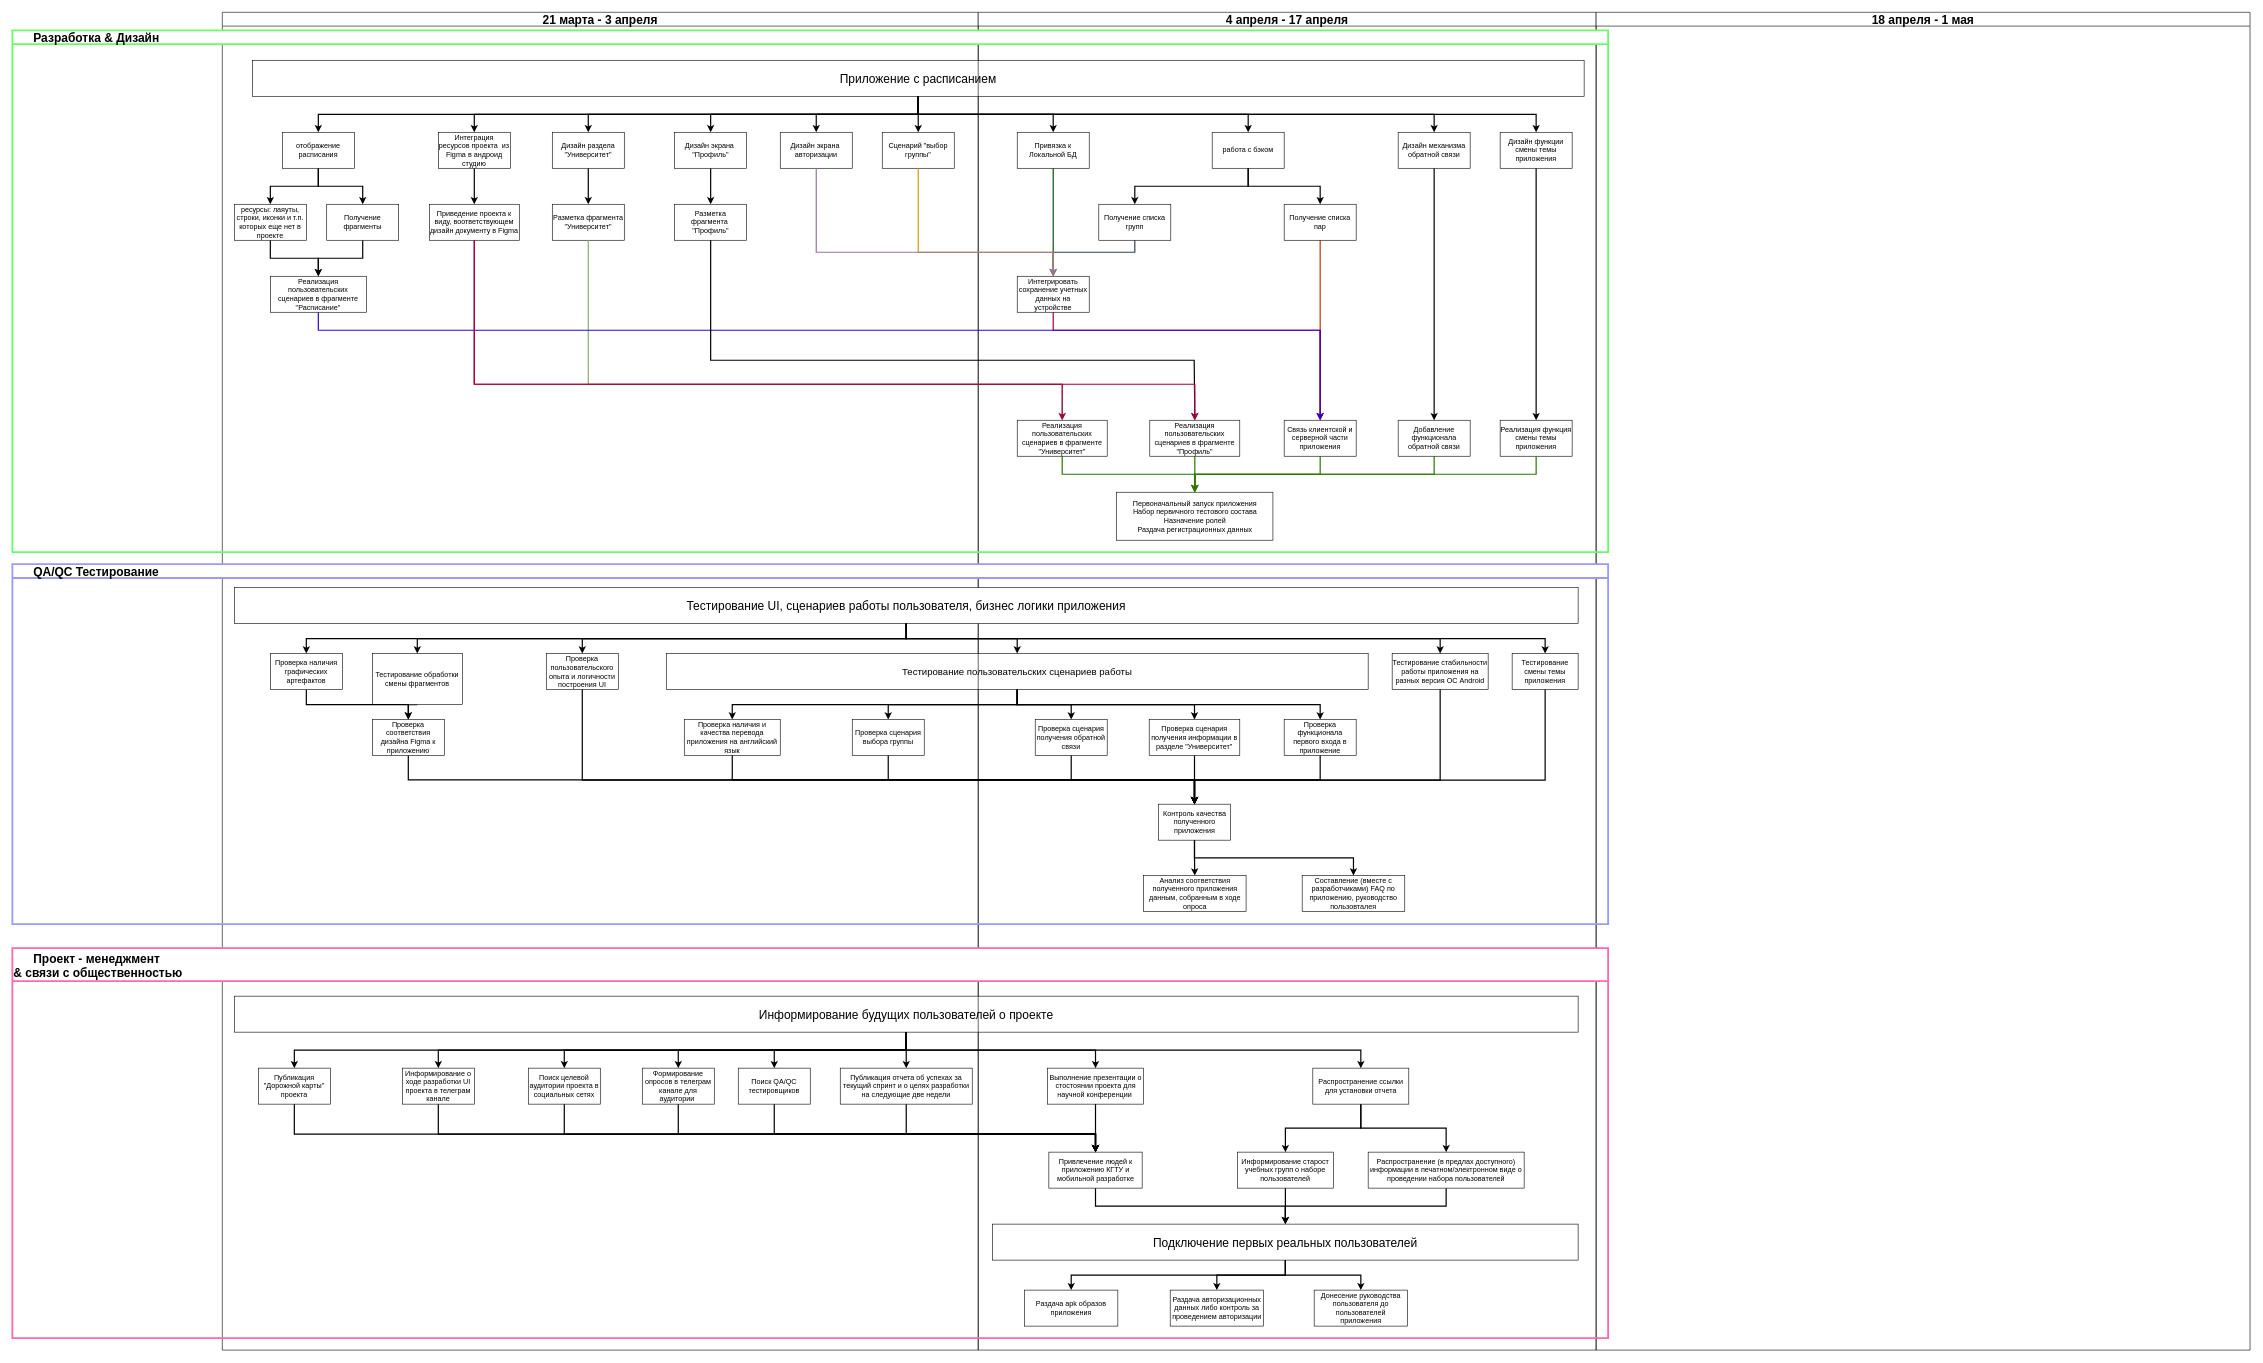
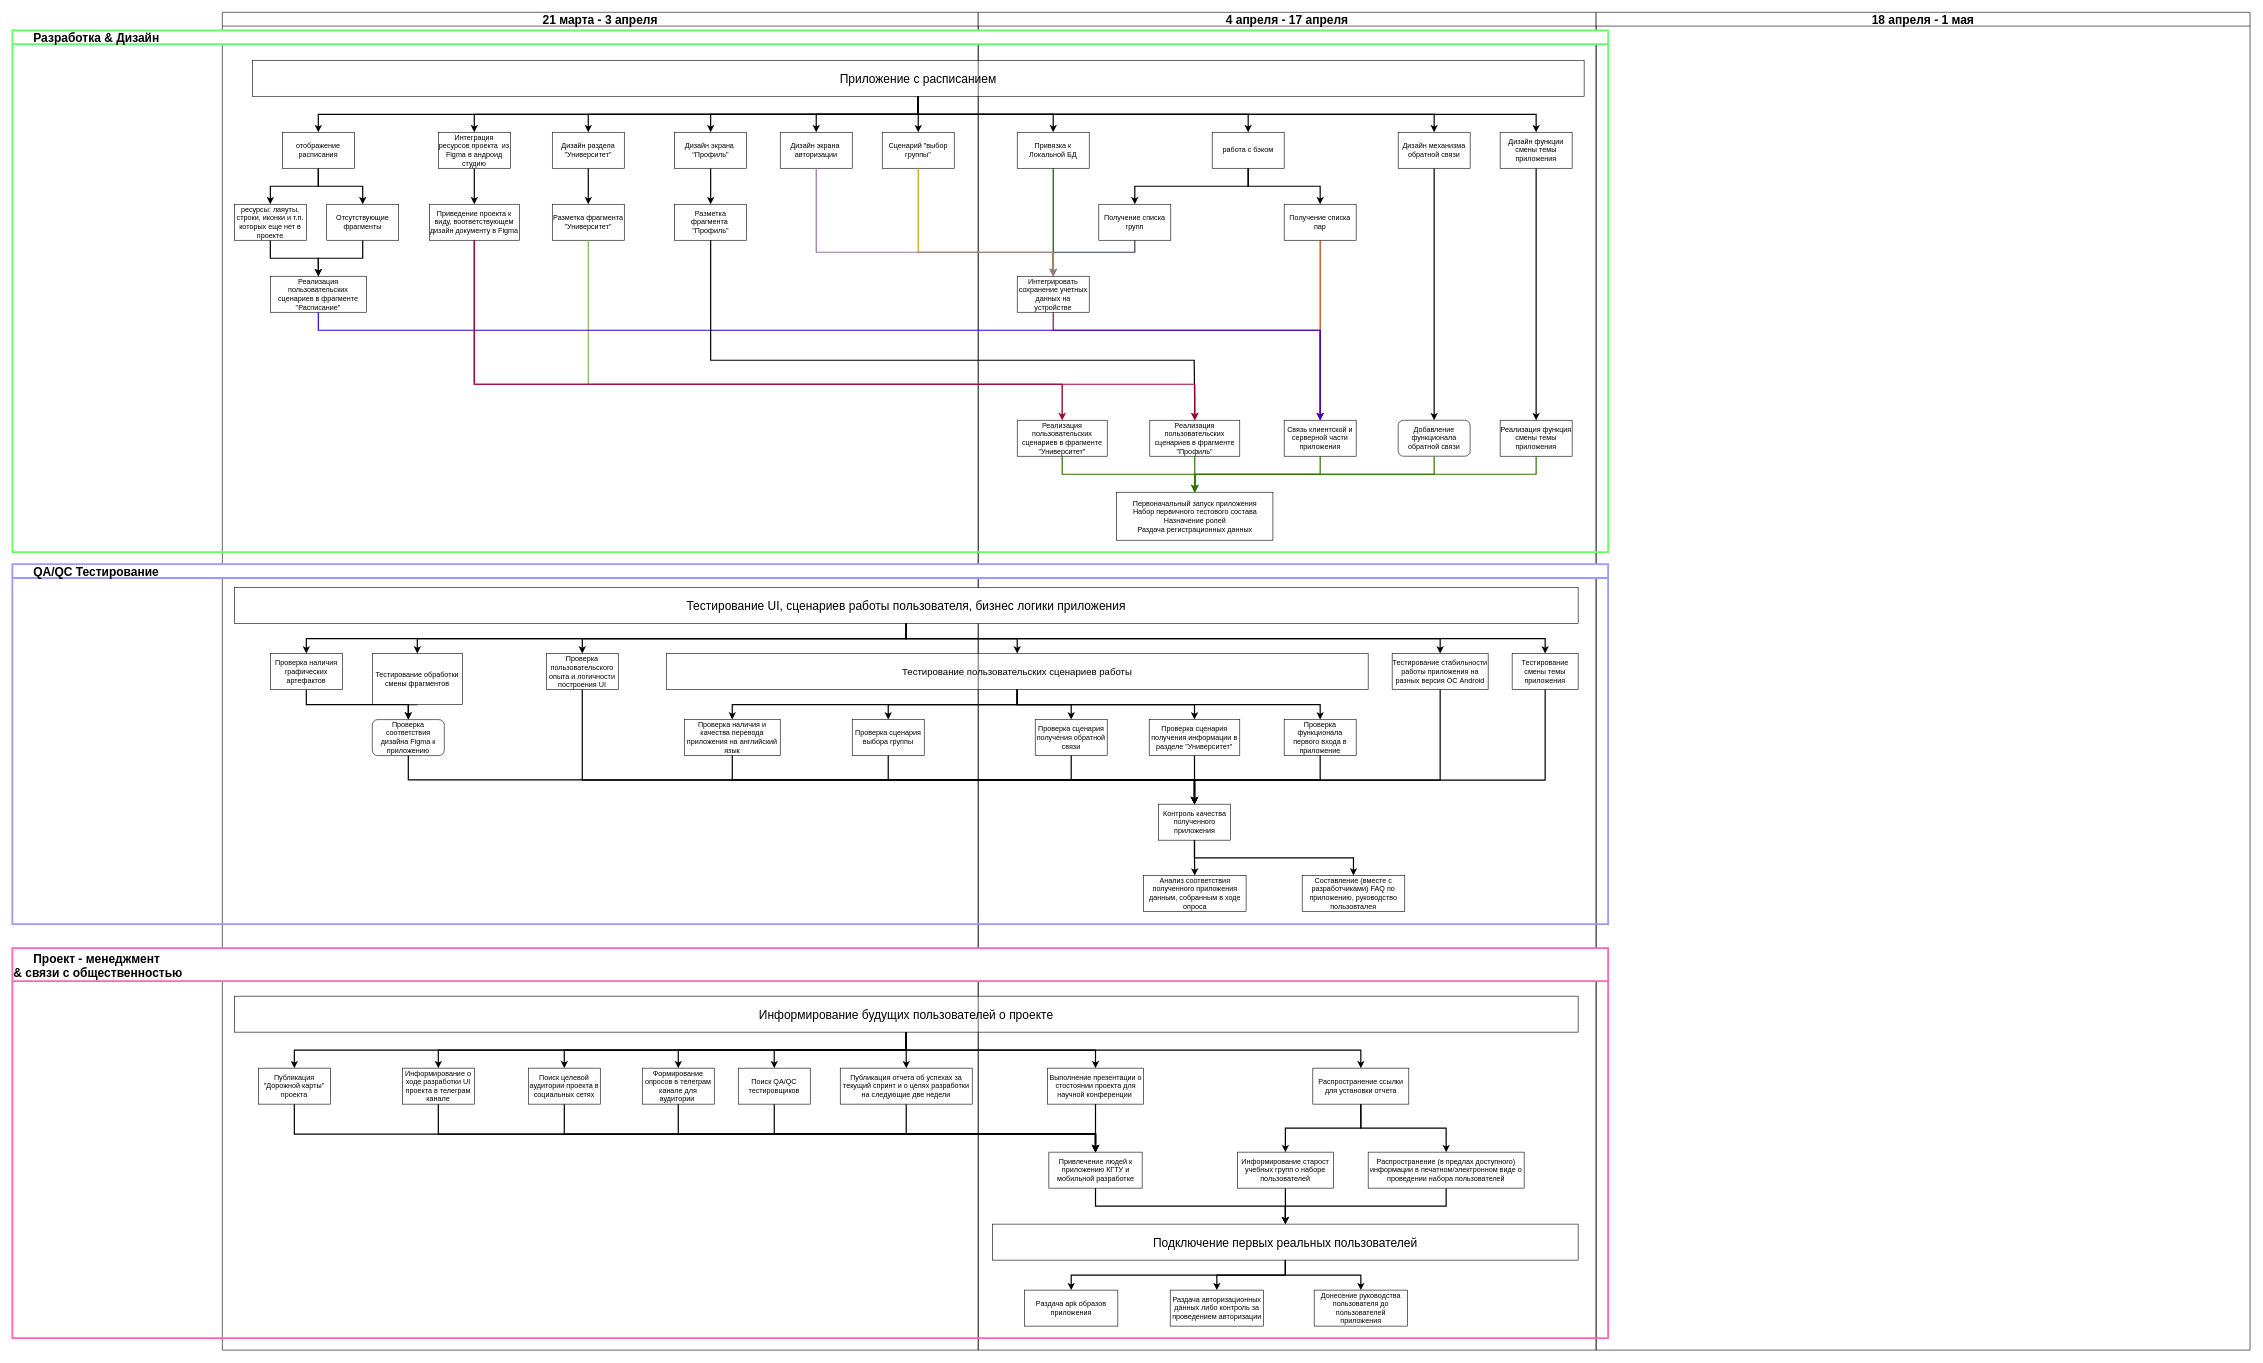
- <mxCell id="18" value="Получение фрагменты" style="rounded=0;whiteSpace=wrap;html=1;" parent="2" vertex="1"><mxGeometry x="174" y="320" width="120" height="60" as="geometry" /></mxCell>
+ <mxCell id="18" value="Отсутствующие фрагменты" style="rounded=0;whiteSpace=wrap;html=1;" parent="2" vertex="1"><mxGeometry x="174" y="320" width="120" height="60" as="geometry" /></mxCell>
- <mxCell id="71" value="Добавление функционала обратной связи" style="rounded=0;whiteSpace=wrap;html=1;" vertex="1" parent="47"><mxGeometry x="700" y="680" width="120" height="60" as="geometry" /></mxCell>
+ <mxCell id="71" value="Добавление функционала обратной связи" style="whiteSpace=wrap;html=1;rounded=1;" vertex="1" parent="47"><mxGeometry x="700" y="680" width="120" height="60" as="geometry" /></mxCell>
- <mxCell id="34" value="Проверка соответствия дизайна Figma к приложению" style="rounded=0;whiteSpace=wrap;html=1;" vertex="1" parent="2"><mxGeometry x="250" y="1179" width="120" height="60" as="geometry" /></mxCell>
+ <mxCell id="34" value="Проверка соответствия дизайна Figma к приложению" style="whiteSpace=wrap;html=1;rounded=1;" vertex="1" parent="2"><mxGeometry x="250" y="1179" width="120" height="60" as="geometry" /></mxCell>
